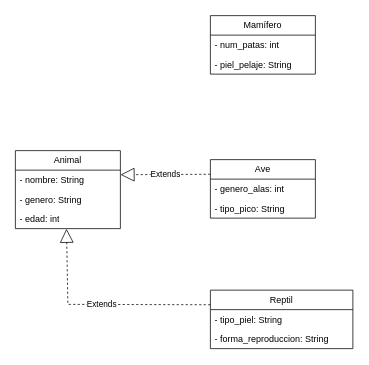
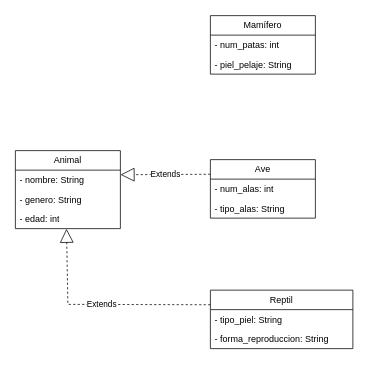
- <mxCell id="10" value="- genero_alas: int" style="text;strokeColor=none;fillColor=none;align=left;verticalAlign=top;spacingLeft=4;spacingRight=4;overflow=hidden;rotatable=0;points=[[0,0.5],[1,0.5]];portConstraint=eastwest;whiteSpace=wrap;html=1;" vertex="1" parent="9"><mxGeometry y="26" width="140" height="26" as="geometry" /></mxCell>
+ <mxCell id="10" value="- num_alas: int" style="text;strokeColor=none;fillColor=none;align=left;verticalAlign=top;spacingLeft=4;spacingRight=4;overflow=hidden;rotatable=0;points=[[0,0.5],[1,0.5]];portConstraint=eastwest;whiteSpace=wrap;html=1;" vertex="1" parent="9"><mxGeometry y="26" width="140" height="26" as="geometry" /></mxCell>
- <mxCell id="11" value="- tipo_pico: String" style="text;strokeColor=none;fillColor=none;align=left;verticalAlign=top;spacingLeft=4;spacingRight=4;overflow=hidden;rotatable=0;points=[[0,0.5],[1,0.5]];portConstraint=eastwest;whiteSpace=wrap;html=1;" vertex="1" parent="9"><mxGeometry y="52" width="140" height="26" as="geometry" /></mxCell>
+ <mxCell id="11" value="- tipo_alas: String" style="text;strokeColor=none;fillColor=none;align=left;verticalAlign=top;spacingLeft=4;spacingRight=4;overflow=hidden;rotatable=0;points=[[0,0.5],[1,0.5]];portConstraint=eastwest;whiteSpace=wrap;html=1;" vertex="1" parent="9"><mxGeometry y="52" width="140" height="26" as="geometry" /></mxCell>
